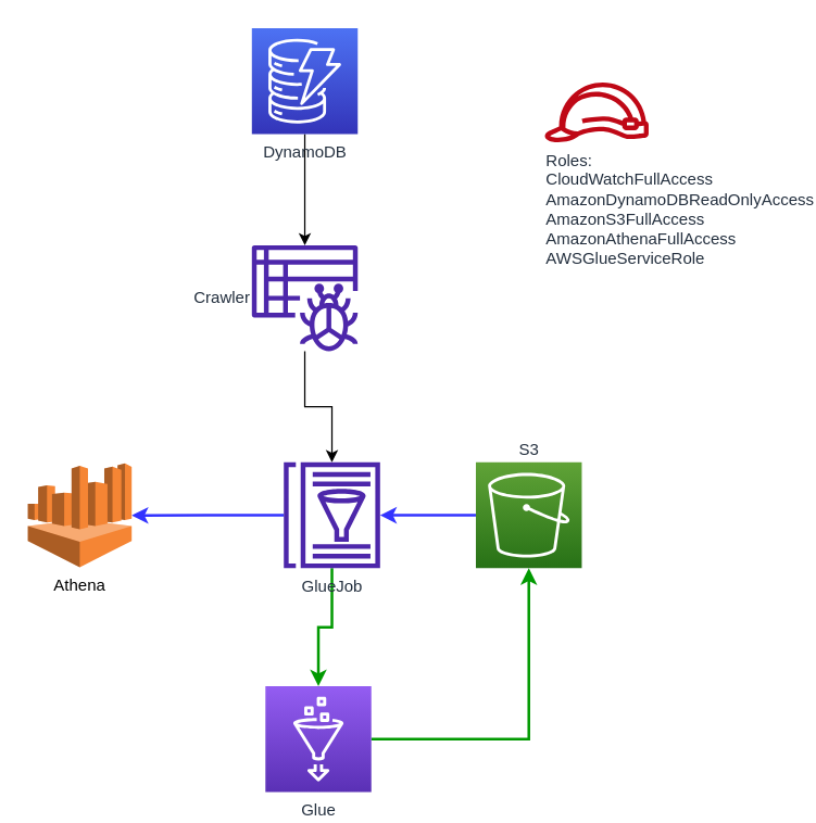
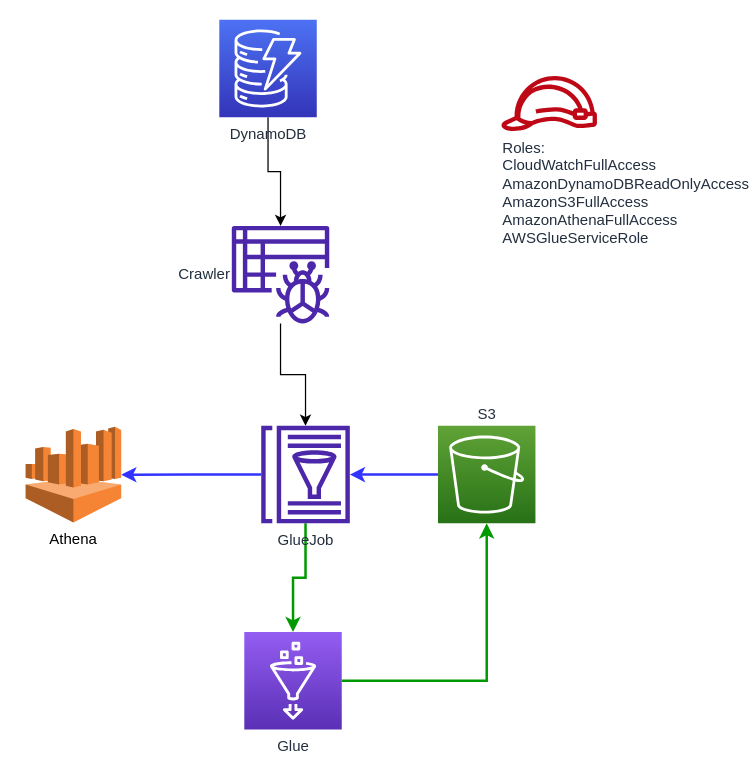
- <mxCell id="9" value="DynamoDB" style="sketch=0;points=[[0,0,0],[0.25,0,0],[0.5,0,0],[0.75,0,0],[1,0,0],[0,1,0],[0.25,1,0],[0.5,1,0],[0.75,1,0],[1,1,0],[0,0.25,0],[0,0.5,0],[0,0.75,0],[1,0.25,0],[1,0.5,0],[1,0.75,0]];outlineConnect=0;fontColor=#232F3E;gradientColor=#4D72F3;gradientDirection=north;fillColor=#3334B9;strokeColor=#ffffff;dashed=0;verticalLabelPosition=bottom;verticalAlign=top;align=center;html=1;fontSize=12;fontStyle=0;aspect=fixed;shape=mxgraph.aws4.resourceIcon;resIcon=mxgraph.aws4.dynamodb;" parent="1" vertex="1"><mxGeometry x="185" y="20" width="78" height="78" as="geometry" /></mxCell>
+ <mxCell id="9" value="DynamoDB" style="sketch=0;points=[[0,0,0],[0.25,0,0],[0.5,0,0],[0.75,0,0],[1,0,0],[0,1,0],[0.25,1,0],[0.5,1,0],[0.75,1,0],[1,1,0],[0,0.25,0],[0,0.5,0],[0,0.75,0],[1,0.25,0],[1,0.5,0],[1,0.75,0]];outlineConnect=0;fontColor=#232F3E;gradientColor=#4D72F3;gradientDirection=north;fillColor=#3334B9;strokeColor=#ffffff;dashed=0;verticalLabelPosition=bottom;verticalAlign=top;align=center;html=1;fontSize=12;fontStyle=0;aspect=fixed;shape=mxgraph.aws4.resourceIcon;resIcon=mxgraph.aws4.dynamodb;" parent="1" vertex="1"><mxGeometry x="175" y="15" width="78" height="78" as="geometry" /></mxCell>
